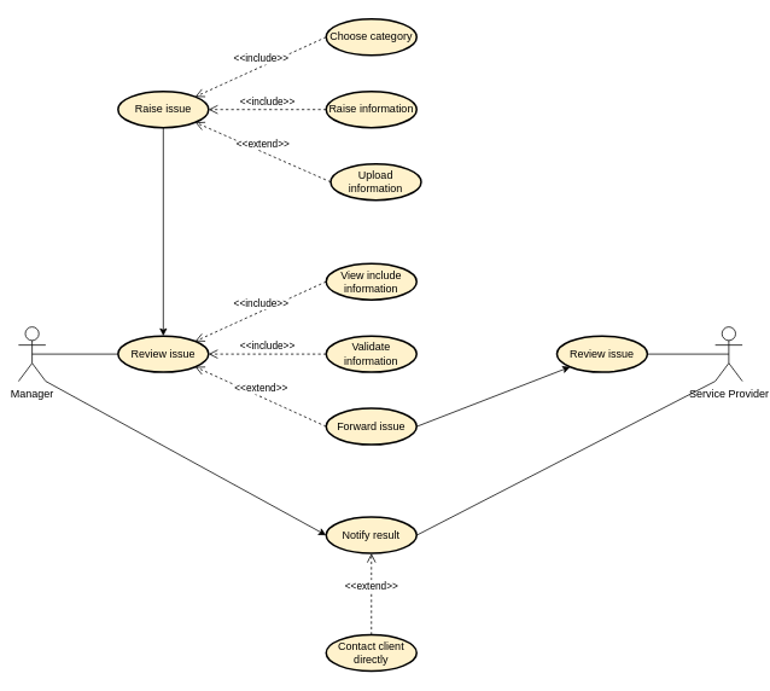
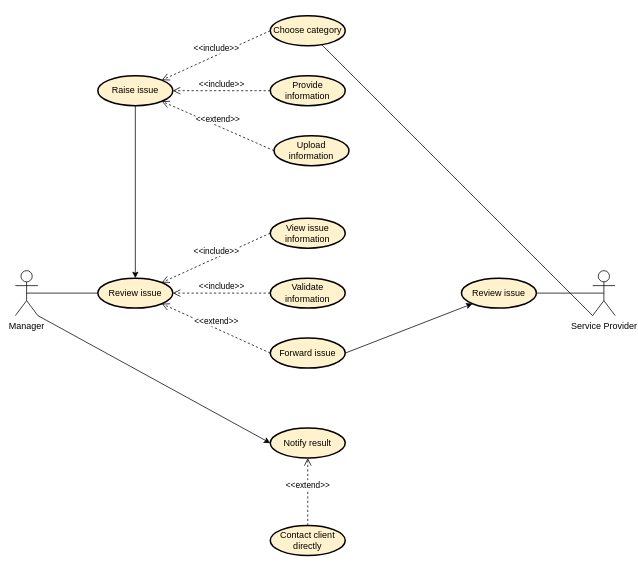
- <mxCell id="4" value="Raise information" style="ellipse;whiteSpace=wrap;html=1;align=center;fillColor=#fff2cc;strokeColor=light-dark(#000000, #6d5100);strokeWidth=2;" vertex="1" parent="1"><mxGeometry x="360" y="100" width="100" height="40" as="geometry" /></mxCell>
+ <mxCell id="4" value="Provide information" style="ellipse;whiteSpace=wrap;html=1;align=center;fillColor=#fff2cc;strokeColor=light-dark(#000000, #6d5100);strokeWidth=2;" vertex="1" parent="1"><mxGeometry x="360" y="100" width="100" height="40" as="geometry" /></mxCell>
- <mxCell id="11" value="View include information" style="ellipse;whiteSpace=wrap;html=1;align=center;fillColor=#fff2cc;strokeColor=light-dark(#000000, #6d5100);strokeWidth=2;" vertex="1" parent="1"><mxGeometry x="360" y="290" width="100" height="40" as="geometry" /></mxCell>
+ <mxCell id="11" value="View issue information" style="ellipse;whiteSpace=wrap;html=1;align=center;fillColor=#fff2cc;strokeColor=light-dark(#000000, #6d5100);strokeWidth=2;" vertex="1" parent="1"><mxGeometry x="360" y="290" width="100" height="40" as="geometry" /></mxCell>
- <mxCell id="25" value="" style="endArrow=none;html=1;rounded=0;exitX=0;exitY=1;exitDx=0;exitDy=0;exitPerimeter=0;entryX=1;entryY=0.5;entryDx=0;entryDy=0;" edge="1" parent="1" source="17" target="16"><mxGeometry width="50" height="50" relative="1" as="geometry"><mxPoint x="60" y="430" as="sourcePoint" /><mxPoint x="370" y="600" as="targetPoint" /></mxGeometry></mxCell>
+ <mxCell id="25" value="" style="endArrow=none;html=1;rounded=0;exitX=0;exitY=1;exitDx=0;exitDy=0;exitPerimeter=0;" edge="1" parent="1" source="17" target="3"><mxGeometry width="50" height="50" relative="1" as="geometry"><mxPoint x="60" y="430" as="sourcePoint" /><mxPoint x="370" y="600" as="targetPoint" /></mxGeometry></mxCell>
